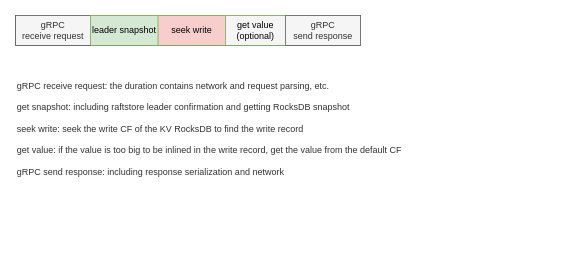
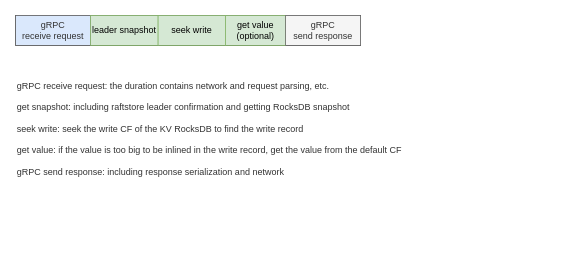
- <mxCell id="3" value="gRPC&lt;br&gt;receive request" style="rounded=0;whiteSpace=wrap;html=1;fillColor=#f5f5f5;fontColor=#333333;strokeColor=#666666;" parent="1" vertex="1"><mxGeometry x="20" y="20" width="100" height="40" as="geometry" /></mxCell>
+ <mxCell id="3" value="gRPC&lt;br&gt;receive request" style="rounded=0;whiteSpace=wrap;html=1;fillColor=#dae8fc;fontColor=#333333;strokeColor=#666666;" parent="1" vertex="1"><mxGeometry x="20" y="20" width="100" height="40" as="geometry" /></mxCell>
- <mxCell id="6" value="seek write" style="rounded=0;whiteSpace=wrap;html=1;fillColor=#f8cecc;strokeColor=#82b366;" parent="1" vertex="1"><mxGeometry x="210" y="20" width="90" height="40" as="geometry" /></mxCell>
+ <mxCell id="6" value="seek write" style="rounded=0;whiteSpace=wrap;html=1;fillColor=#d5e8d4;strokeColor=#82b366;" parent="1" vertex="1"><mxGeometry x="210" y="20" width="90" height="40" as="geometry" /></mxCell>
- <mxCell id="7" value="get value&lt;br&gt;(optional)" style="rounded=0;whiteSpace=wrap;html=1;fillColor=#f5f5f5;strokeColor=#82b366;" parent="1" vertex="1"><mxGeometry x="300" y="20" width="80" height="40" as="geometry" /></mxCell>
+ <mxCell id="7" value="get value&lt;br&gt;(optional)" style="rounded=0;whiteSpace=wrap;html=1;fillColor=#d5e8d4;strokeColor=#82b366;" parent="1" vertex="1"><mxGeometry x="300" y="20" width="80" height="40" as="geometry" /></mxCell>
